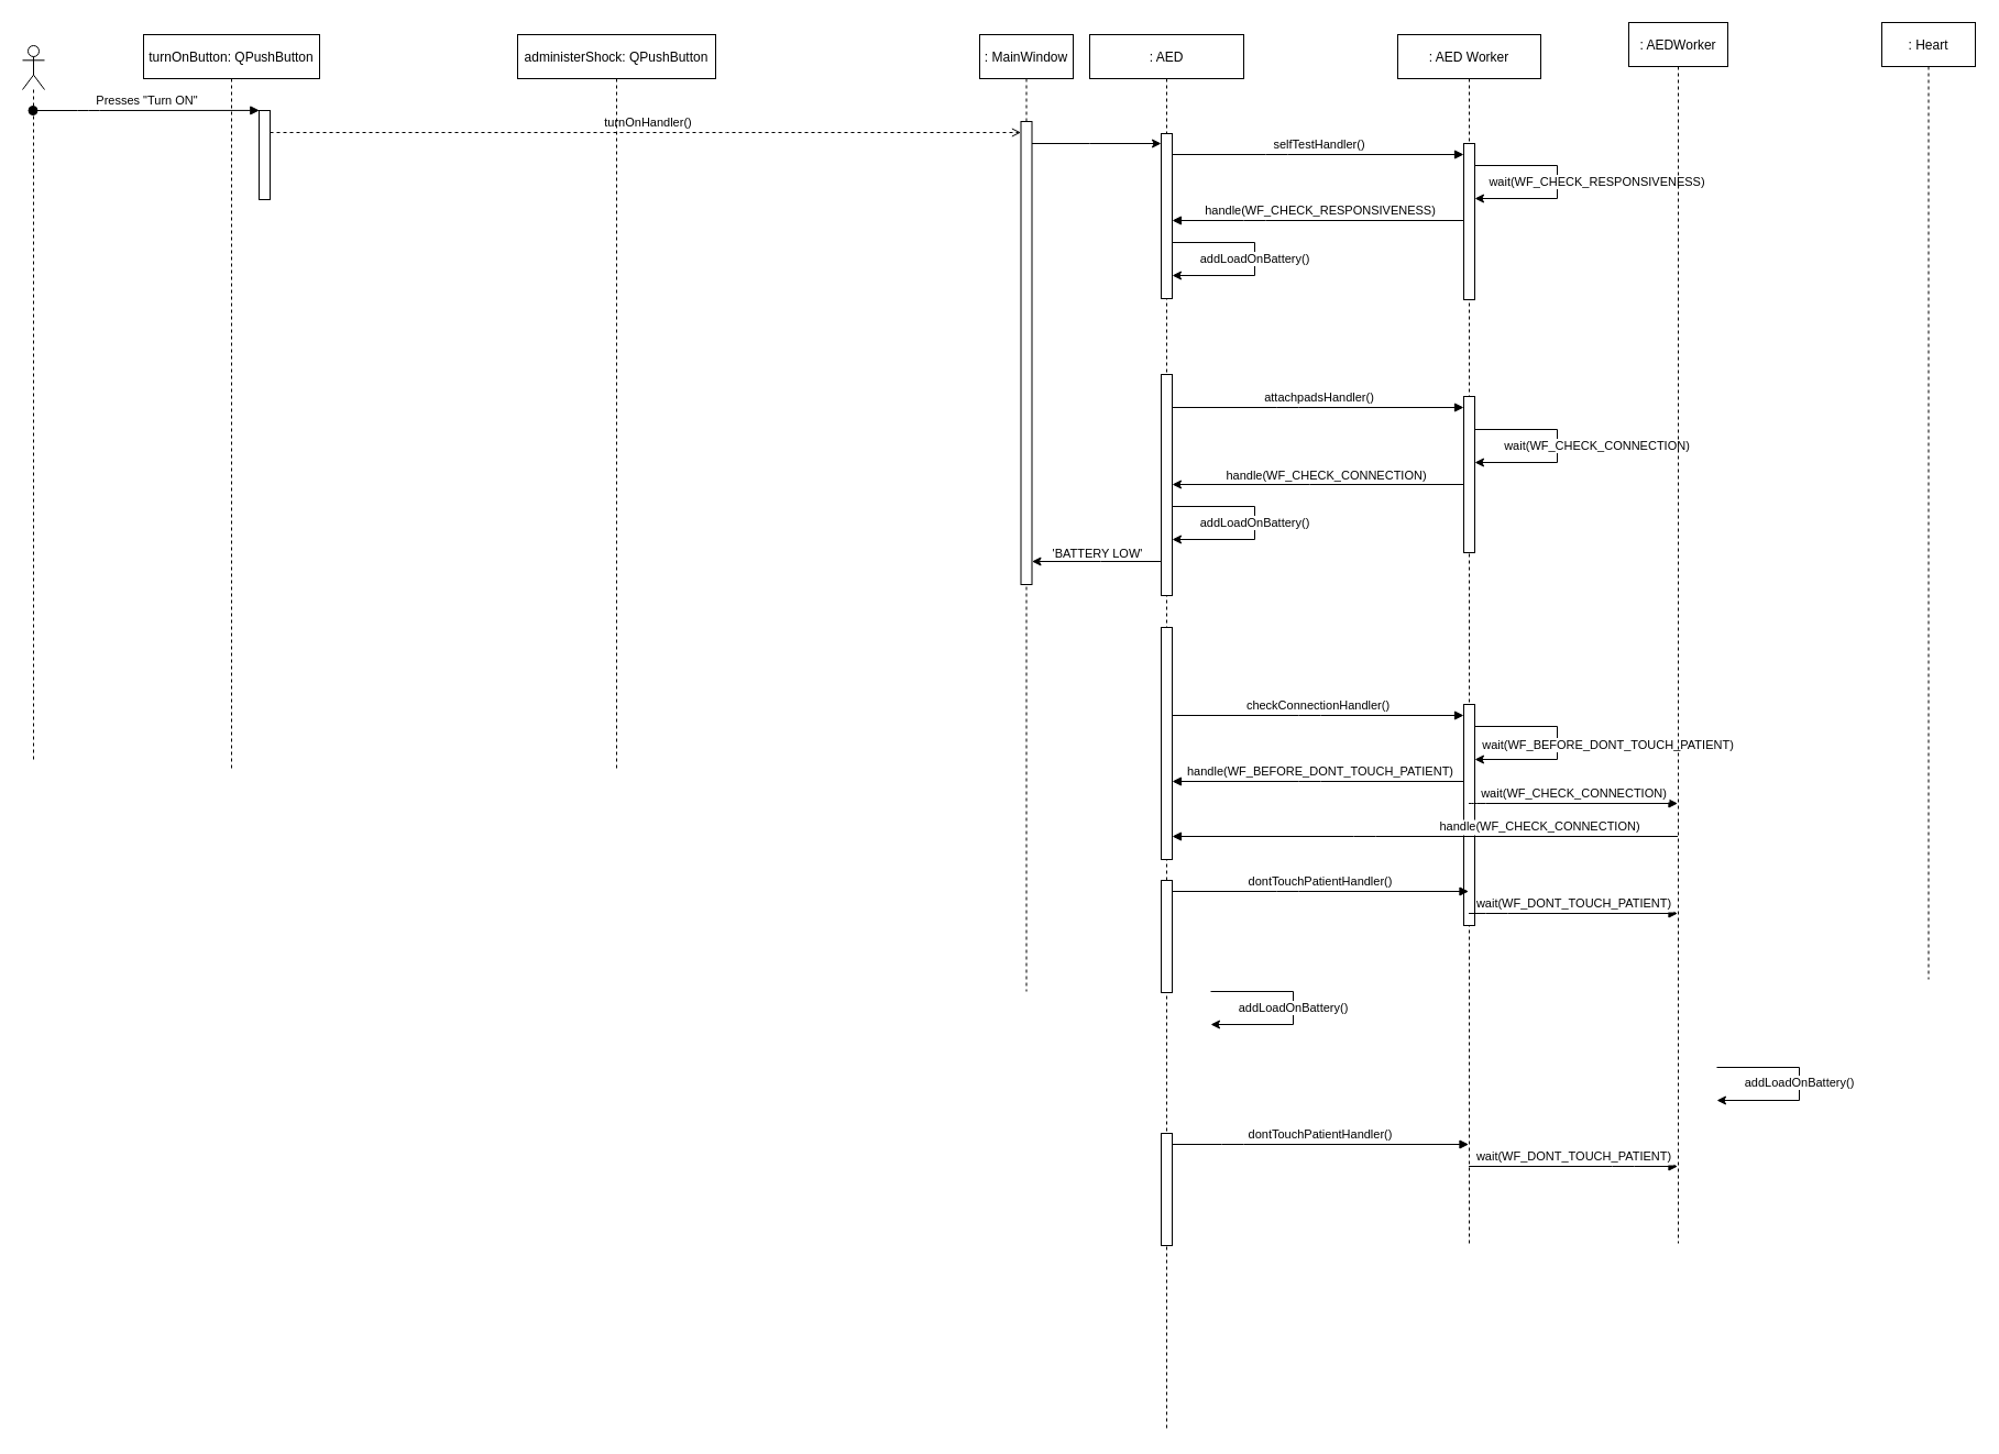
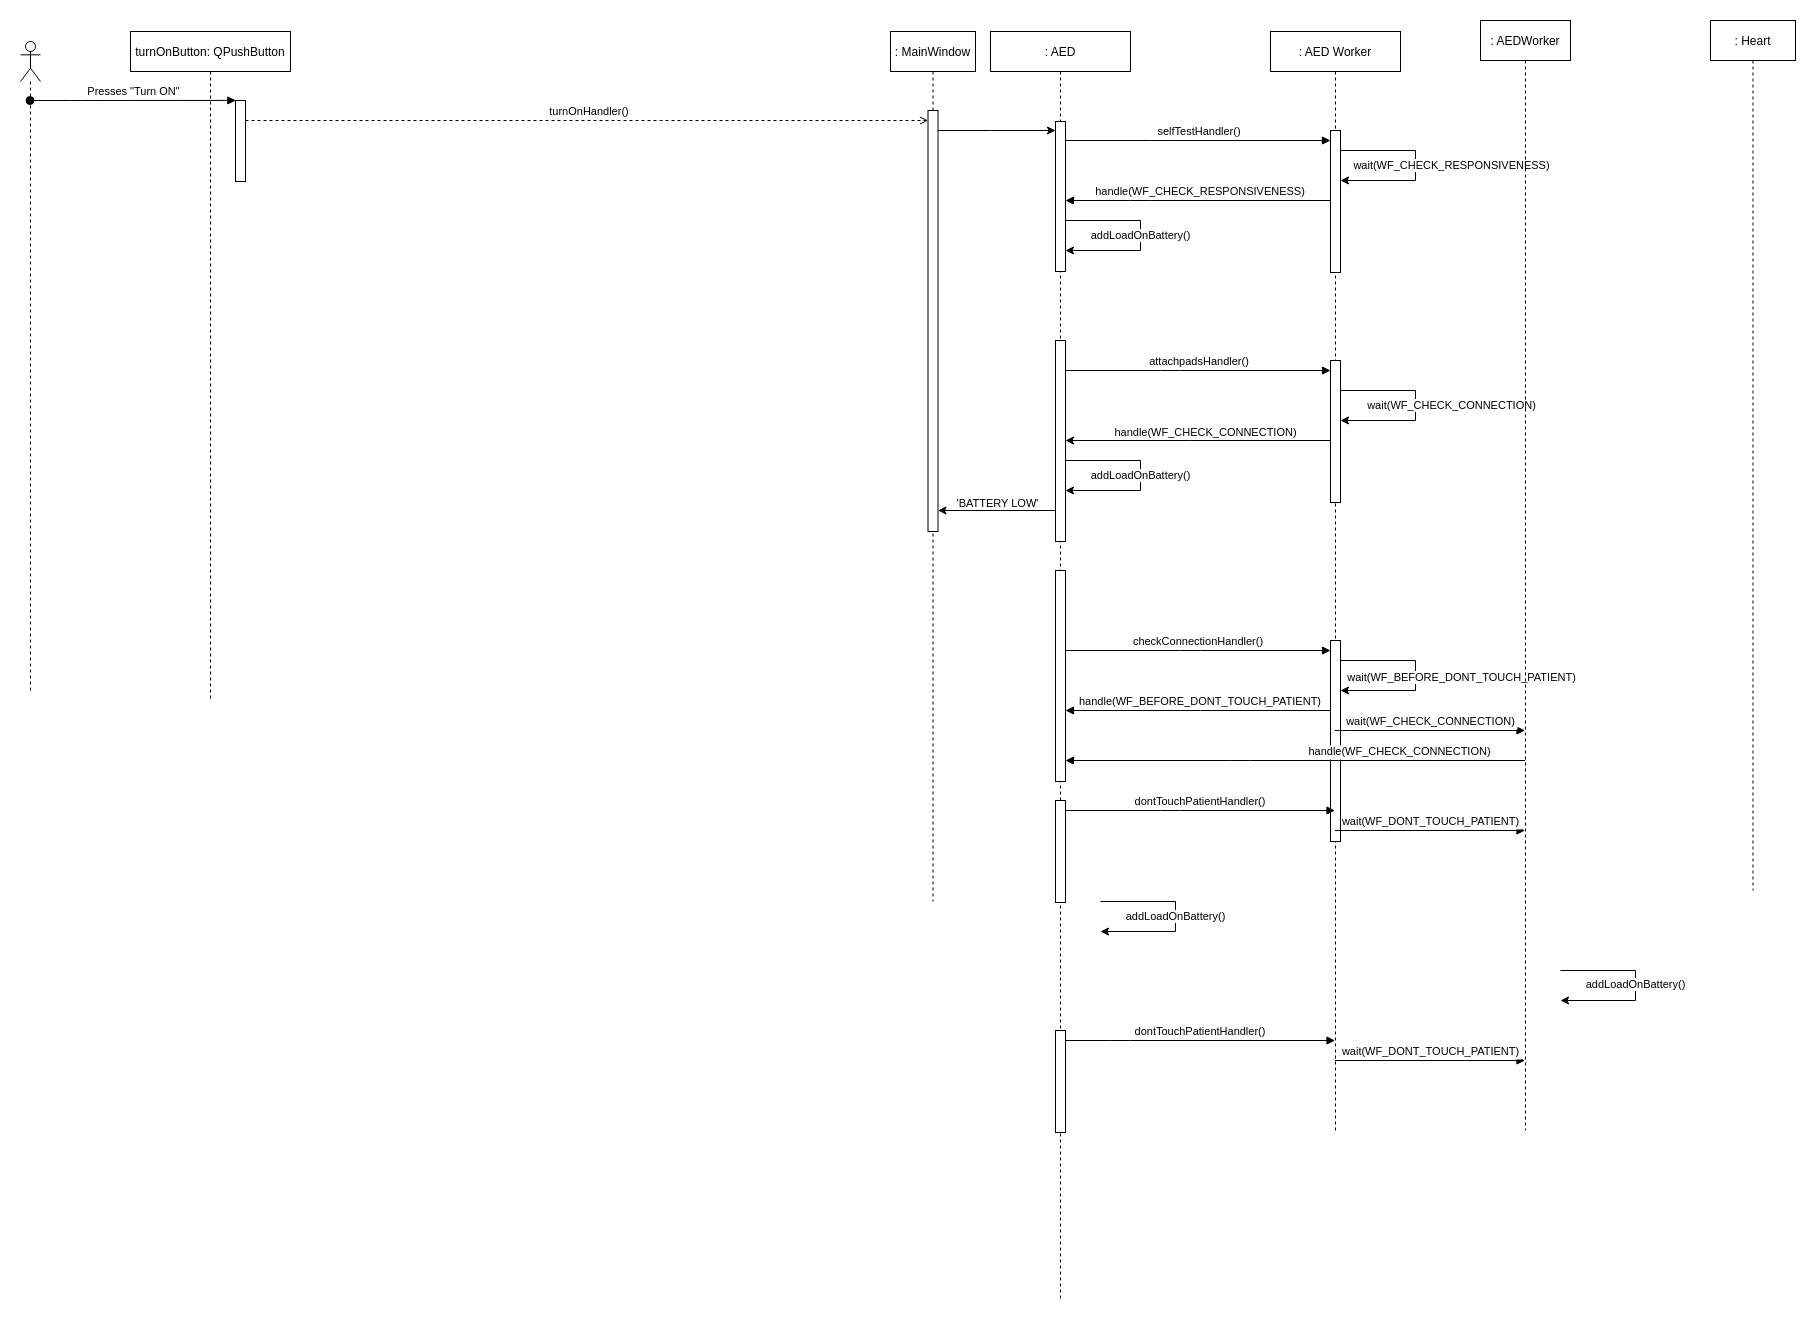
- <mxCell id="36" value="administerShock: QPushButton" style="shape=umlLifeline;perimeter=lifelinePerimeter;container=1;collapsible=0;recursiveResize=0;rounded=0;shadow=0;strokeWidth=1;" parent="1" vertex="1"><mxGeometry x="470" y="31" width="180" height="669" as="geometry" /></mxCell>
